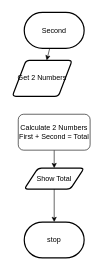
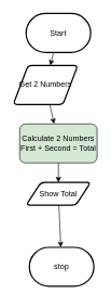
- <mxCell id="3" value="Second" style="strokeWidth=2;html=1;shape=mxgraph.flowchart.terminator;whiteSpace=wrap;" parent="1" vertex="1"><mxGeometry x="40" y="20" width="100" height="60" as="geometry" /></mxCell>
+ <mxCell id="3" value="Start" style="strokeWidth=2;html=1;shape=mxgraph.flowchart.terminator;whiteSpace=wrap;" parent="1" vertex="1"><mxGeometry x="40" y="20" width="100" height="60" as="geometry" /></mxCell>
+ <mxCell id="4" value="" style="edgeStyle=none;html=1;" parent="1" source="5" target="7" edge="1"><mxGeometry relative="1" as="geometry" /></mxCell>
- <mxCell id="7" value="Calculate 2 Numbers&lt;br&gt;First + Second = Total" style="rounded=1;whiteSpace=wrap;html=1;" parent="1" vertex="1"><mxGeometry x="30" y="190" width="120" height="60" as="geometry" /></mxCell>
+ <mxCell id="7" value="Calculate 2 Numbers&lt;br&gt;First + Second = Total" style="rounded=1;whiteSpace=wrap;html=1;fillColor=#d5e8d4;" parent="1" vertex="1"><mxGeometry x="30" y="190" width="120" height="60" as="geometry" /></mxCell>
- <mxCell id="10" value="stop" style="strokeWidth=2;html=1;shape=mxgraph.flowchart.terminator;whiteSpace=wrap;rounded=1;" parent="1" vertex="1"><mxGeometry x="40" y="370" width="100" height="60" as="geometry" /></mxCell>
+ <mxCell id="10" value="stop" style="strokeWidth=2;html=1;shape=mxgraph.flowchart.terminator;whiteSpace=wrap;rounded=1;" parent="1" vertex="1"><mxGeometry x="45" y="380" width="100" height="60" as="geometry" /></mxCell>
